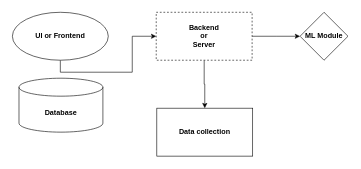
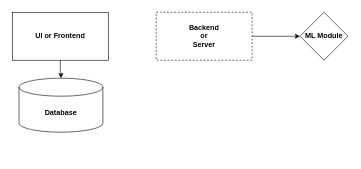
- <mxCell id="3" value="&lt;b&gt;UI or Frontend&lt;/b&gt;" style="ellipse;whiteSpace=wrap;html=1;" vertex="1" parent="1"><mxGeometry x="20" y="20" width="160" height="80" as="geometry" /></mxCell>
+ <mxCell id="3" value="&lt;b&gt;UI or Frontend&lt;/b&gt;" style="rounded=0;whiteSpace=wrap;html=1;" vertex="1" parent="1"><mxGeometry x="20" y="20" width="160" height="80" as="geometry" /></mxCell>
- <mxCell id="2" style="edgeStyle=orthogonalEdgeStyle;rounded=0;orthogonalLoop=1;jettySize=auto;html=1;exitX=0.5;exitY=1;exitDx=0;exitDy=0;" edge="1" parent="1" source="3" target="6"><mxGeometry relative="1" as="geometry"><mxPoint x="100" y="180" as="targetPoint" /></mxGeometry></mxCell>
+ <mxCell id="2" style="edgeStyle=orthogonalEdgeStyle;rounded=0;orthogonalLoop=1;jettySize=auto;html=1;exitX=0.5;exitY=1;exitDx=0;exitDy=0;" edge="1" parent="1" source="3" target="8"><mxGeometry relative="1" as="geometry"><mxPoint x="100" y="180" as="targetPoint" /></mxGeometry></mxCell>
- <mxCell id="5" value="" style="edgeStyle=orthogonalEdgeStyle;rounded=0;orthogonalLoop=1;jettySize=auto;html=1;" edge="1" parent="1" source="6" target="9"><mxGeometry relative="1" as="geometry" /></mxCell>
- <mxCell id="9" value="&lt;b&gt;Data collection&lt;/b&gt;" style="whiteSpace=wrap;html=1;rounded=0;" vertex="1" parent="1"><mxGeometry x="261" y="180" width="160" height="80" as="geometry" /></mxCell>
